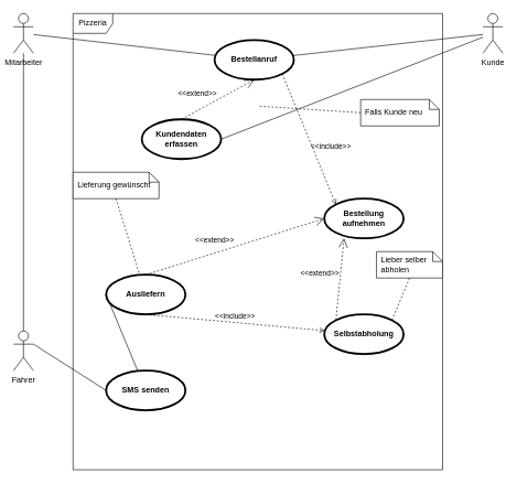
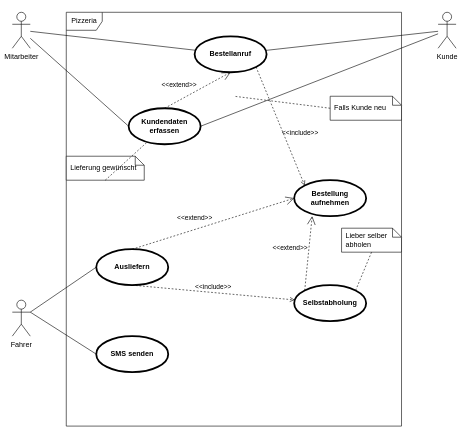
- <mxCell id="10" value="Falls Kunde neu" style="shape=note;size=15;spacingLeft=5;align=left;whiteSpace=wrap;" parent="1" vertex="1"><mxGeometry x="545" y="150" width="119" height="40" as="geometry" /></mxCell>
+ <mxCell id="10" value="Falls Kunde neu" style="shape=note;size=15;spacingLeft=5;align=left;whiteSpace=wrap;" parent="1" vertex="1"><mxGeometry x="550" y="160" width="119" height="40" as="geometry" /></mxCell>
- <mxCell id="14" value="" style="edgeStyle=none;html=1;endArrow=none;verticalAlign=bottom;" parent="1" source="5" target="3" edge="1"><mxGeometry width="160" relative="1" as="geometry"><mxPoint x="300" y="180" as="sourcePoint" /><mxPoint x="460" y="180" as="targetPoint" /></mxGeometry></mxCell>
+ <mxCell id="14" value="" style="edgeStyle=none;html=1;endArrow=none;verticalAlign=bottom;entryX=0;entryY=0.5;entryDx=0;entryDy=0;" parent="1" source="5" target="9" edge="1"><mxGeometry width="160" relative="1" as="geometry"><mxPoint x="300" y="180" as="sourcePoint" /><mxPoint x="460" y="180" as="targetPoint" /></mxGeometry></mxCell>
- <mxCell id="21" value="" style="edgeStyle=none;html=1;endArrow=none;rounded=0;labelBackgroundColor=none;dashed=1;exitX=0.5;exitY=1;" parent="1" source="19" target="18" edge="1"><mxGeometry relative="1" as="geometry"><mxPoint x="210" y="350" as="targetPoint" /></mxGeometry></mxCell>
+ <mxCell id="21" value="" style="edgeStyle=none;html=1;endArrow=none;rounded=0;labelBackgroundColor=none;dashed=1;exitX=0.5;exitY=1;" parent="1" source="19" target="9" edge="1"><mxGeometry relative="1" as="geometry"><mxPoint x="210" y="350" as="targetPoint" /></mxGeometry></mxCell>
- <mxCell id="27" value="" style="edgeStyle=none;html=1;endArrow=none;verticalAlign=bottom;exitX=0;exitY=0.5;exitDx=0;exitDy=0;" edge="1" parent="1" source="18" target="25"><mxGeometry width="160" relative="1" as="geometry"><mxPoint x="300" y="520" as="sourcePoint" /><mxPoint x="460" y="520" as="targetPoint" /></mxGeometry></mxCell>
+ <mxCell id="27" value="" style="edgeStyle=none;html=1;endArrow=none;verticalAlign=bottom;exitX=0;exitY=0.5;exitDx=0;exitDy=0;entryX=1;entryY=0.333;entryDx=0;entryDy=0;entryPerimeter=0;" edge="1" parent="1" source="18" target="3"><mxGeometry width="160" relative="1" as="geometry"><mxPoint x="300" y="520" as="sourcePoint" /><mxPoint x="460" y="520" as="targetPoint" /></mxGeometry></mxCell>
